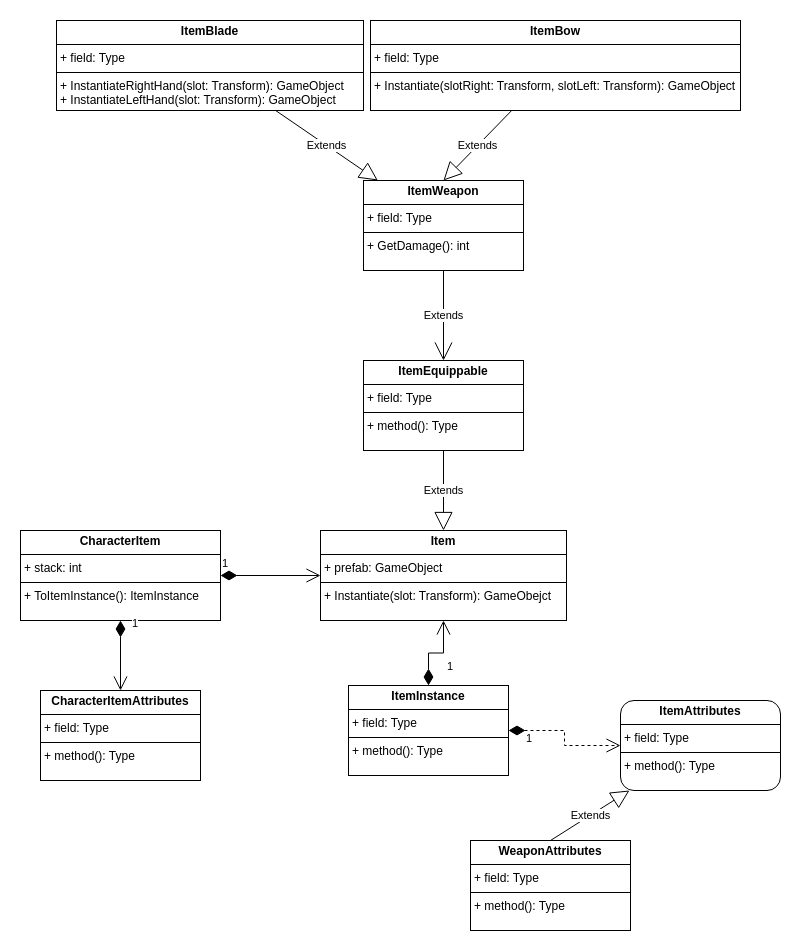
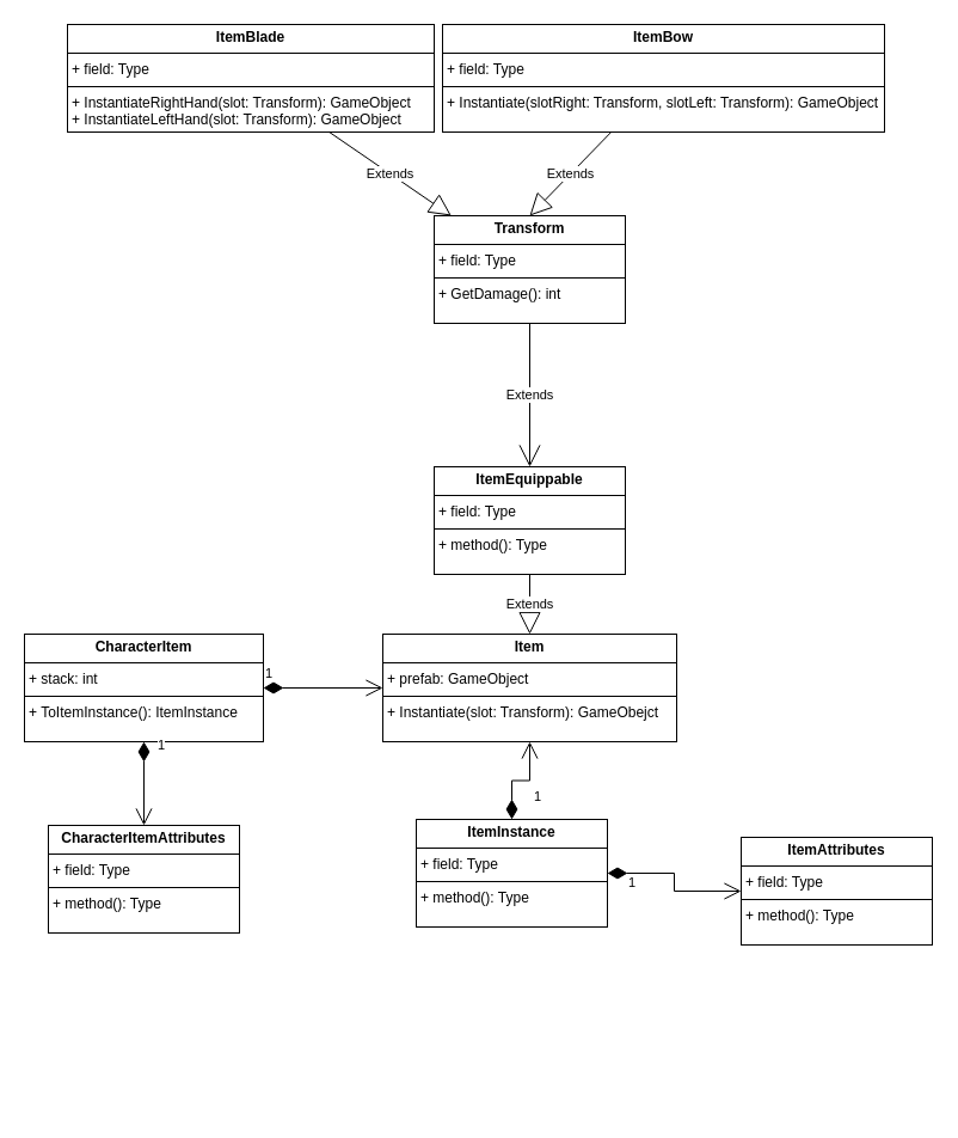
- <mxCell id="15" value="&lt;p style=&quot;margin:0px;margin-top:4px;text-align:center;&quot;&gt;&lt;b&gt;ItemWeapon&lt;/b&gt;&lt;/p&gt;&lt;hr size=&quot;1&quot; style=&quot;border-style:solid;&quot;&gt;&lt;p style=&quot;margin:0px;margin-left:4px;&quot;&gt;+ field: Type&lt;/p&gt;&lt;hr size=&quot;1&quot; style=&quot;border-style:solid;&quot;&gt;&lt;p style=&quot;margin:0px;margin-left:4px;&quot;&gt;+ GetDamage(): int&lt;/p&gt;" style="verticalAlign=top;align=left;overflow=fill;html=1;whiteSpace=wrap;" vertex="1" parent="1"><mxGeometry x="363" y="180" width="160" height="90" as="geometry" /></mxCell>
+ <mxCell id="15" value="&lt;p style=&quot;margin:0px;margin-top:4px;text-align:center;&quot;&gt;&lt;b&gt;Transform&lt;/b&gt;&lt;/p&gt;&lt;hr size=&quot;1&quot; style=&quot;border-style:solid;&quot;&gt;&lt;p style=&quot;margin:0px;margin-left:4px;&quot;&gt;+ field: Type&lt;/p&gt;&lt;hr size=&quot;1&quot; style=&quot;border-style:solid;&quot;&gt;&lt;p style=&quot;margin:0px;margin-left:4px;&quot;&gt;+ GetDamage(): int&lt;/p&gt;" style="verticalAlign=top;align=left;overflow=fill;html=1;whiteSpace=wrap;" vertex="1" parent="1"><mxGeometry x="363" y="180" width="160" height="90" as="geometry" /></mxCell>
- <mxCell id="7" value="&lt;p style=&quot;margin:0px;margin-top:4px;text-align:center;&quot;&gt;&lt;b&gt;ItemEquippable&lt;/b&gt;&lt;/p&gt;&lt;hr size=&quot;1&quot; style=&quot;border-style:solid;&quot;&gt;&lt;p style=&quot;margin:0px;margin-left:4px;&quot;&gt;+ field: Type&lt;/p&gt;&lt;hr size=&quot;1&quot; style=&quot;border-style:solid;&quot;&gt;&lt;p style=&quot;margin:0px;margin-left:4px;&quot;&gt;+ method(): Type&lt;/p&gt;" style="verticalAlign=top;align=left;overflow=fill;html=1;whiteSpace=wrap;" vertex="1" parent="1"><mxGeometry x="363" y="360" width="160" height="90" as="geometry" /></mxCell>
+ <mxCell id="7" value="&lt;p style=&quot;margin:0px;margin-top:4px;text-align:center;&quot;&gt;&lt;b&gt;ItemEquippable&lt;/b&gt;&lt;/p&gt;&lt;hr size=&quot;1&quot; style=&quot;border-style:solid;&quot;&gt;&lt;p style=&quot;margin:0px;margin-left:4px;&quot;&gt;+ field: Type&lt;/p&gt;&lt;hr size=&quot;1&quot; style=&quot;border-style:solid;&quot;&gt;&lt;p style=&quot;margin:0px;margin-left:4px;&quot;&gt;+ method(): Type&lt;/p&gt;" style="verticalAlign=top;align=left;overflow=fill;html=1;whiteSpace=wrap;" vertex="1" parent="1"><mxGeometry x="363" y="390" width="160" height="90" as="geometry" /></mxCell>
- <mxCell id="12" value="1" style="endArrow=open;html=1;endSize=12;startArrow=diamondThin;startSize=14;startFill=1;edgeStyle=orthogonalEdgeStyle;align=left;verticalAlign=bottom;rounded=0;exitX=1;exitY=0.5;exitDx=0;exitDy=0;dashed=1;" edge="1" parent="1" source="9" target="11"><mxGeometry x="-0.75" y="-17" relative="1" as="geometry"><mxPoint x="453" y="710" as="sourcePoint" /><mxPoint x="453" y="630" as="targetPoint" /><mxPoint as="offset" /></mxGeometry></mxCell>
+ <mxCell id="12" value="1" style="endArrow=open;html=1;endSize=12;startArrow=diamondThin;startSize=14;startFill=1;edgeStyle=orthogonalEdgeStyle;align=left;verticalAlign=bottom;rounded=0;exitX=1;exitY=0.5;exitDx=0;exitDy=0;" edge="1" parent="1" source="9" target="11"><mxGeometry x="-0.75" y="-17" relative="1" as="geometry"><mxPoint x="453" y="710" as="sourcePoint" /><mxPoint x="453" y="630" as="targetPoint" /><mxPoint as="offset" /></mxGeometry></mxCell>
- <mxCell id="11" value="&lt;p style=&quot;margin:0px;margin-top:4px;text-align:center;&quot;&gt;&lt;b&gt;ItemAttributes&lt;/b&gt;&lt;/p&gt;&lt;hr size=&quot;1&quot; style=&quot;border-style:solid;&quot;&gt;&lt;p style=&quot;margin:0px;margin-left:4px;&quot;&gt;+ field: Type&lt;/p&gt;&lt;hr size=&quot;1&quot; style=&quot;border-style:solid;&quot;&gt;&lt;p style=&quot;margin:0px;margin-left:4px;&quot;&gt;+ method(): Type&lt;/p&gt;" style="verticalAlign=top;align=left;overflow=fill;html=1;whiteSpace=wrap;rounded=1;" vertex="1" parent="1"><mxGeometry x="620" y="700" width="160" height="90" as="geometry" /></mxCell>
+ <mxCell id="11" value="&lt;p style=&quot;margin:0px;margin-top:4px;text-align:center;&quot;&gt;&lt;b&gt;ItemAttributes&lt;/b&gt;&lt;/p&gt;&lt;hr size=&quot;1&quot; style=&quot;border-style:solid;&quot;&gt;&lt;p style=&quot;margin:0px;margin-left:4px;&quot;&gt;+ field: Type&lt;/p&gt;&lt;hr size=&quot;1&quot; style=&quot;border-style:solid;&quot;&gt;&lt;p style=&quot;margin:0px;margin-left:4px;&quot;&gt;+ method(): Type&lt;/p&gt;" style="verticalAlign=top;align=left;overflow=fill;html=1;whiteSpace=wrap;" vertex="1" parent="1"><mxGeometry x="620" y="700" width="160" height="90" as="geometry" /></mxCell>
- <mxCell id="14" value="Extends" style="endArrow=block;endSize=16;endFill=0;html=1;rounded=0;exitX=0.5;exitY=0;exitDx=0;exitDy=0;" edge="1" parent="1" source="13" target="11"><mxGeometry width="160" relative="1" as="geometry"><mxPoint x="453" y="460" as="sourcePoint" /><mxPoint x="453" y="540" as="targetPoint" /></mxGeometry></mxCell>
- <mxCell id="13" value="&lt;p style=&quot;margin:0px;margin-top:4px;text-align:center;&quot;&gt;&lt;b&gt;WeaponAttributes&lt;/b&gt;&lt;/p&gt;&lt;hr size=&quot;1&quot; style=&quot;border-style:solid;&quot;&gt;&lt;p style=&quot;margin:0px;margin-left:4px;&quot;&gt;+ field: Type&lt;/p&gt;&lt;hr size=&quot;1&quot; style=&quot;border-style:solid;&quot;&gt;&lt;p style=&quot;margin:0px;margin-left:4px;&quot;&gt;+ method(): Type&lt;/p&gt;" style="verticalAlign=top;align=left;overflow=fill;html=1;whiteSpace=wrap;" vertex="1" parent="1"><mxGeometry x="470" y="840" width="160" height="90" as="geometry" /></mxCell>
